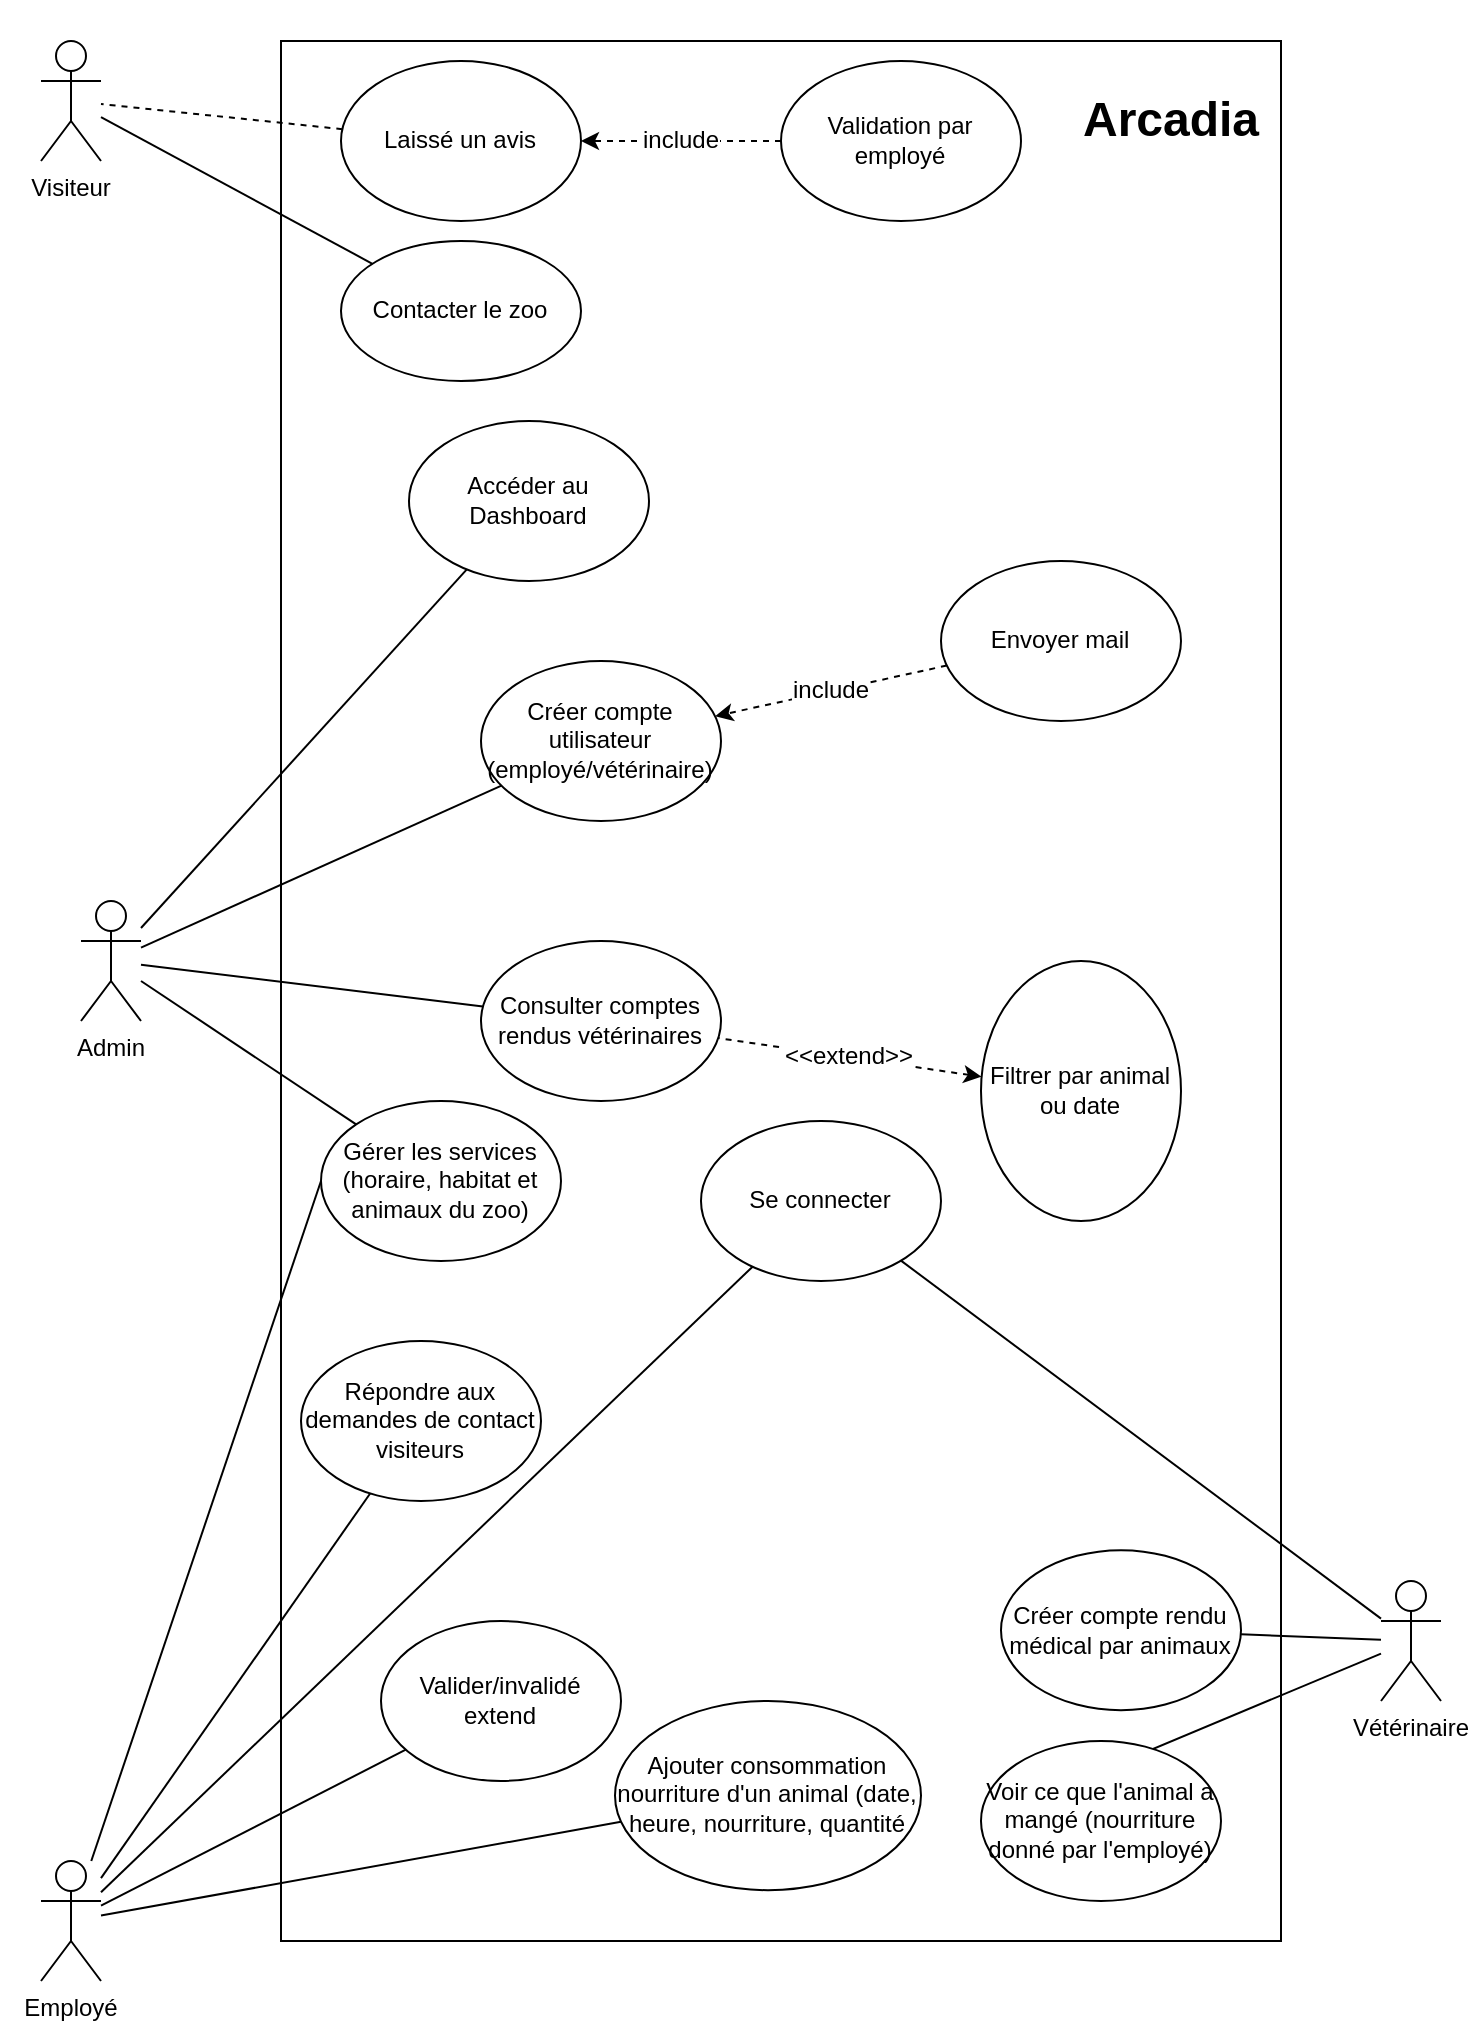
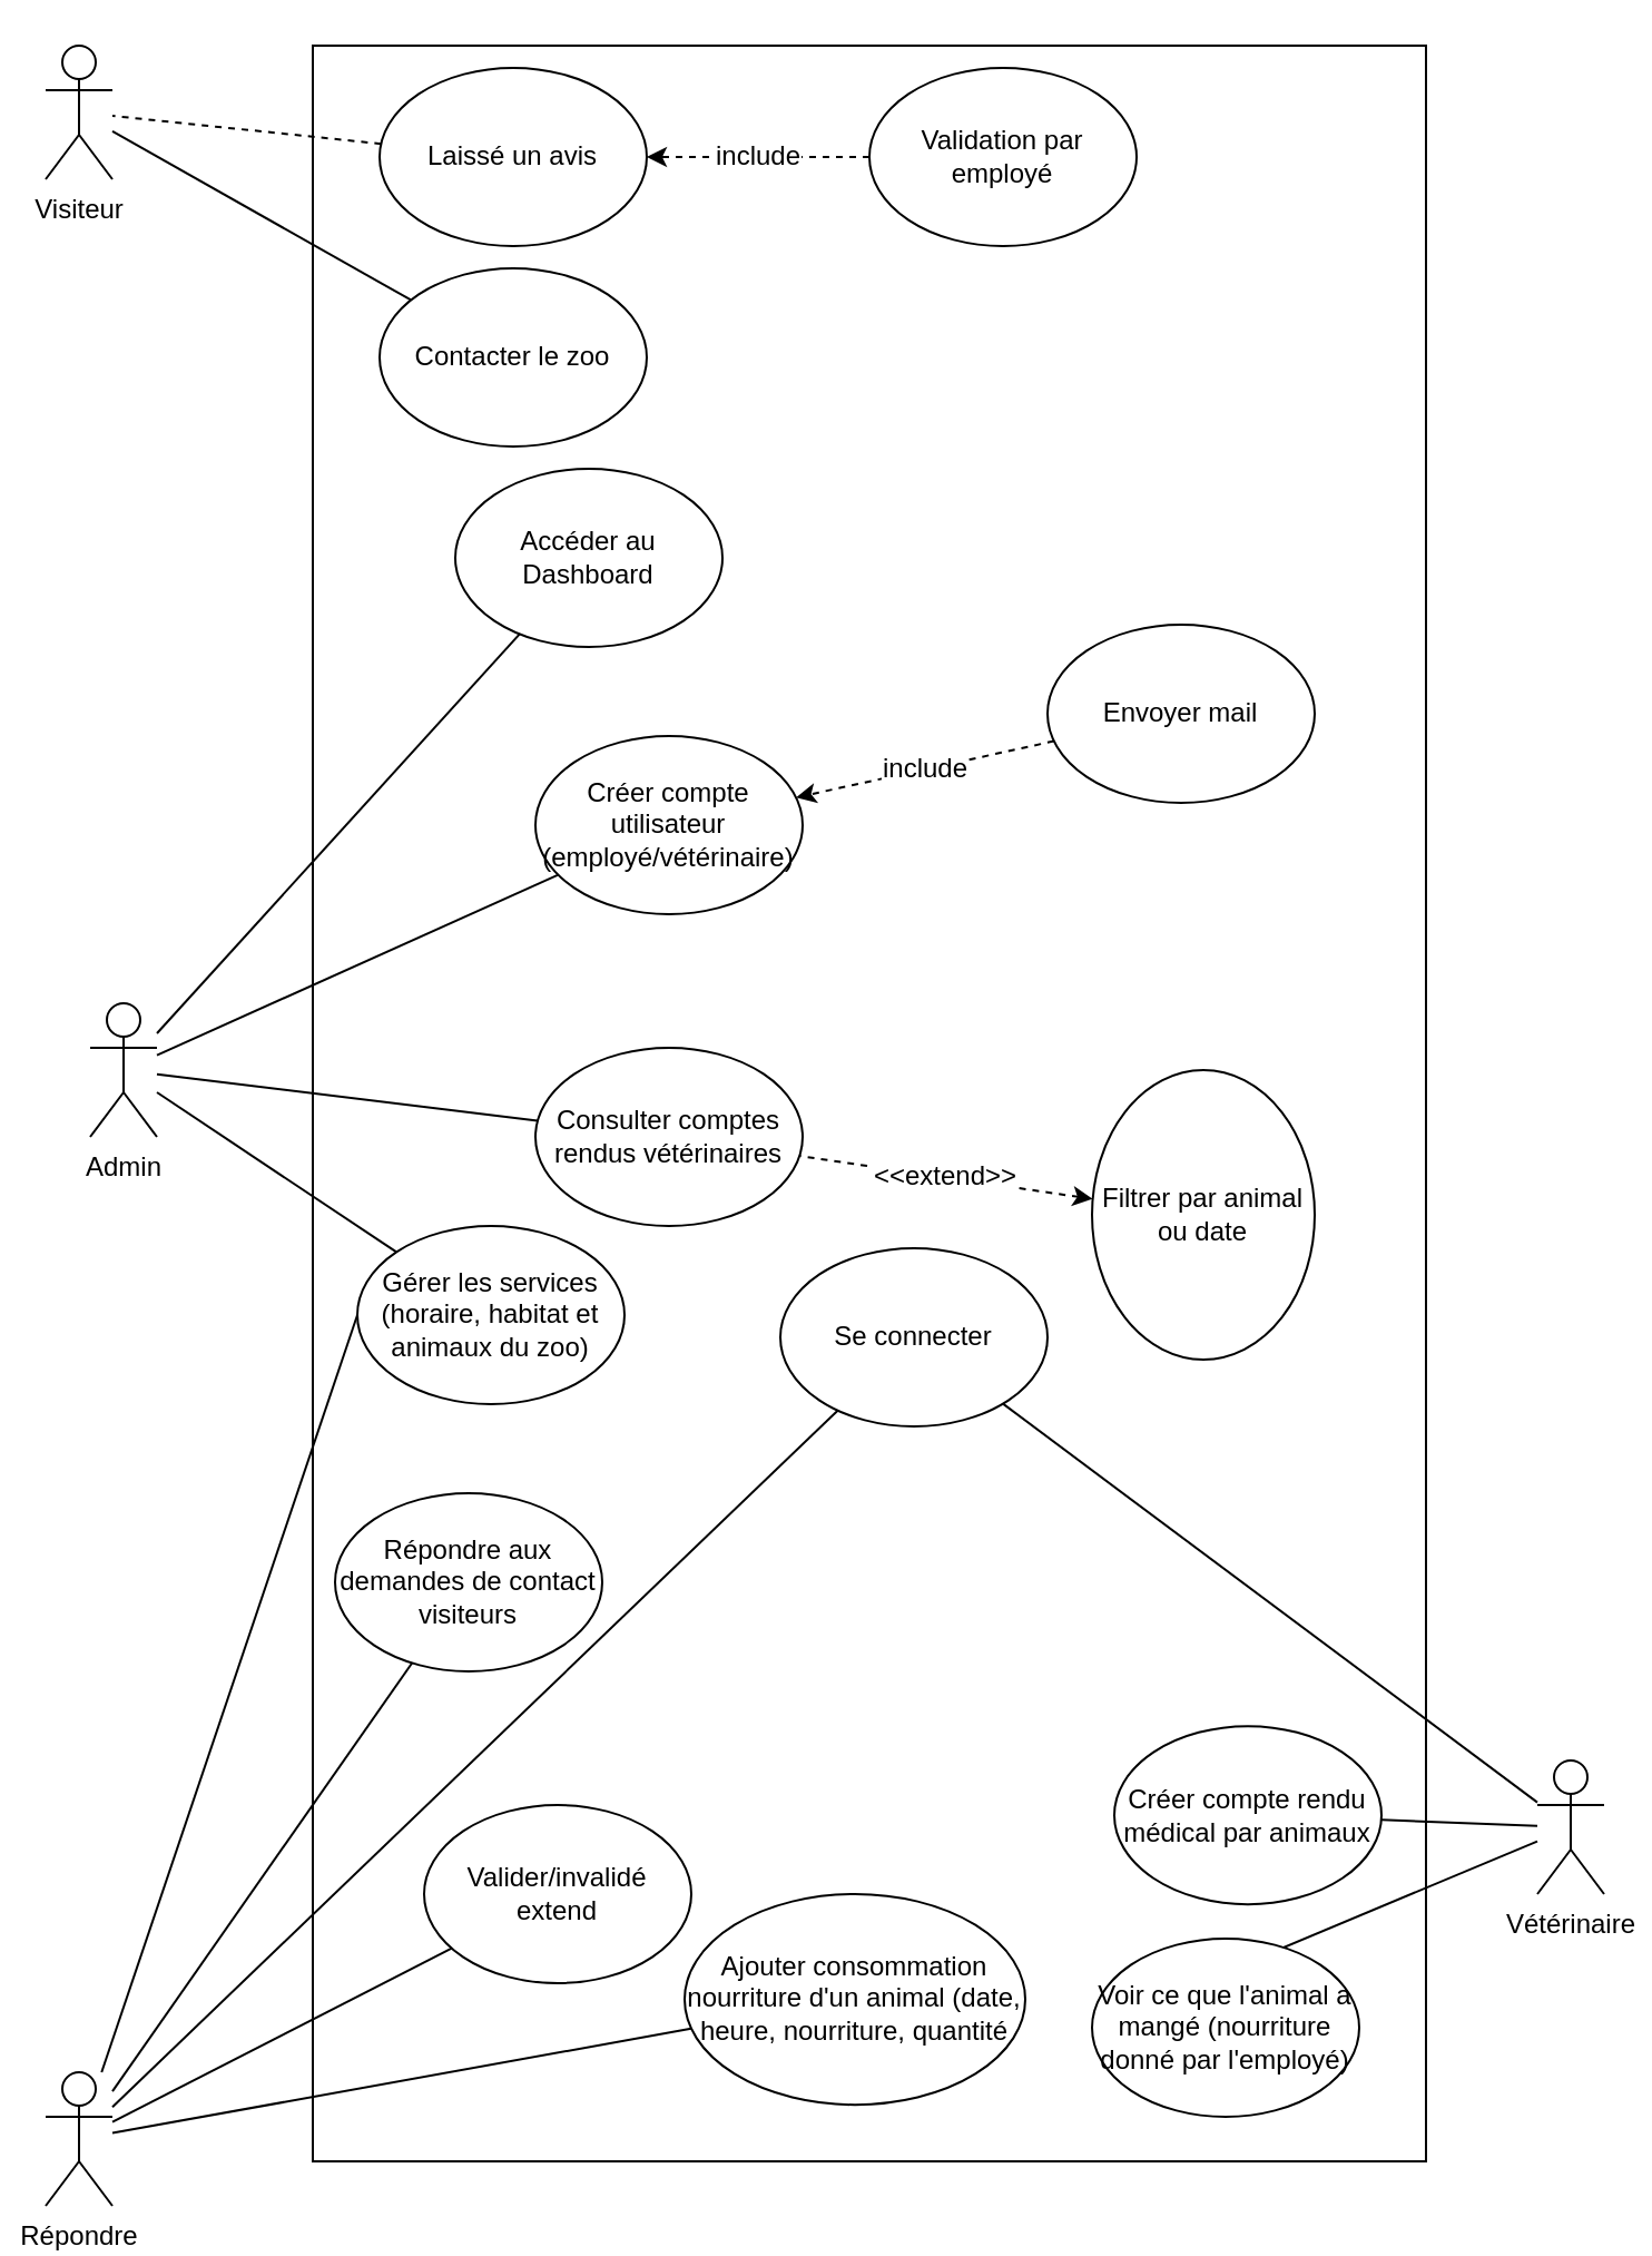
- <mxCell id="3" value="Arcadia" style="text;strokeColor=none;fillColor=none;html=1;fontSize=24;fontStyle=1;verticalAlign=middle;align=center;" vertex="1" parent="1"><mxGeometry x="550" y="50" width="70" height="20" as="geometry" /></mxCell>
- <mxCell id="37" value="Contacter le zoo" style="ellipse;whiteSpace=wrap;html=1;" vertex="1" parent="1"><mxGeometry x="170" y="120" width="120" height="70" as="geometry" /></mxCell>
+ <mxCell id="37" value="Contacter le zoo" style="ellipse;whiteSpace=wrap;html=1;" vertex="1" parent="1"><mxGeometry x="170" y="120" width="120" height="80" as="geometry" /></mxCell>
- <mxCell id="15" value="Employé" style="shape=umlActor;verticalLabelPosition=bottom;verticalAlign=top;html=1;outlineConnect=0;" vertex="1" parent="1"><mxGeometry x="20" y="930" width="30" height="60" as="geometry" /></mxCell>
+ <mxCell id="15" value="Répondre" style="shape=umlActor;verticalLabelPosition=bottom;verticalAlign=top;html=1;outlineConnect=0;" vertex="1" parent="1"><mxGeometry x="20" y="930" width="30" height="60" as="geometry" /></mxCell>
